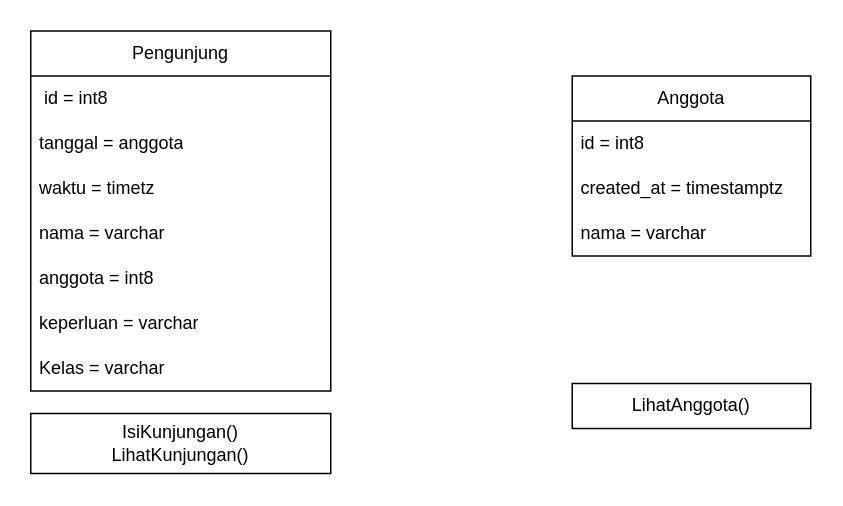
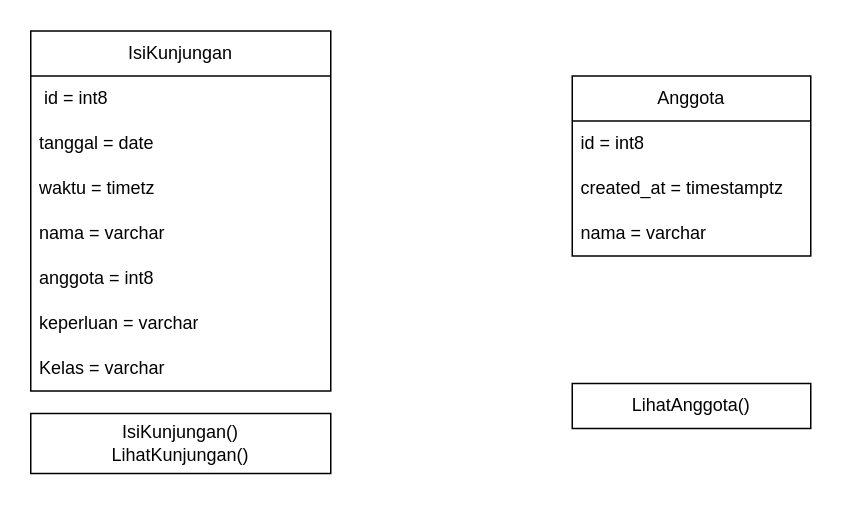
- <mxCell id="2" value="Pengunjung" style="swimlane;fontStyle=0;childLayout=stackLayout;horizontal=1;startSize=30;horizontalStack=0;resizeParent=1;resizeParentMax=0;resizeLast=0;collapsible=1;marginBottom=0;whiteSpace=wrap;html=1;movable=1;resizable=1;rotatable=1;deletable=1;editable=1;locked=0;connectable=1;" vertex="1" parent="1"><mxGeometry x="20" y="20" width="200" height="240" as="geometry" /></mxCell>
+ <mxCell id="2" value="IsiKunjungan" style="swimlane;fontStyle=0;childLayout=stackLayout;horizontal=1;startSize=30;horizontalStack=0;resizeParent=1;resizeParentMax=0;resizeLast=0;collapsible=1;marginBottom=0;whiteSpace=wrap;html=1;movable=1;resizable=1;rotatable=1;deletable=1;editable=1;locked=0;connectable=1;" vertex="1" parent="1"><mxGeometry x="20" y="20" width="200" height="240" as="geometry" /></mxCell>
- <mxCell id="4" value="tanggal = anggota" style="text;strokeColor=none;fillColor=none;align=left;verticalAlign=middle;spacingLeft=4;spacingRight=4;overflow=hidden;points=[[0,0.5],[1,0.5]];portConstraint=eastwest;rotatable=0;whiteSpace=wrap;html=1;" vertex="1" parent="2"><mxGeometry y="60" width="200" height="30" as="geometry" /></mxCell>
+ <mxCell id="4" value="tanggal = date" style="text;strokeColor=none;fillColor=none;align=left;verticalAlign=middle;spacingLeft=4;spacingRight=4;overflow=hidden;points=[[0,0.5],[1,0.5]];portConstraint=eastwest;rotatable=0;whiteSpace=wrap;html=1;" vertex="1" parent="2"><mxGeometry y="60" width="200" height="30" as="geometry" /></mxCell>
